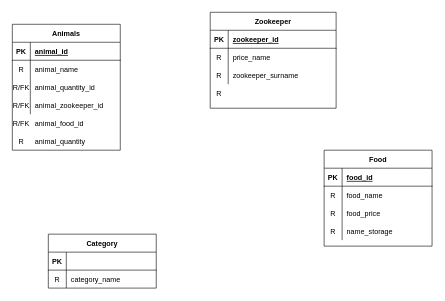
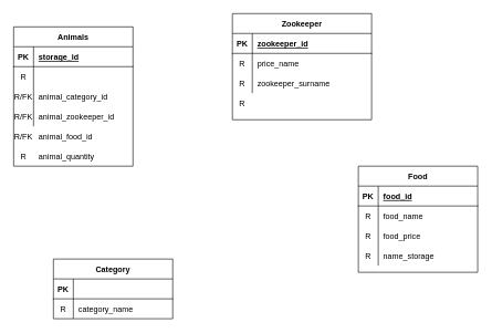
- <mxCell id="40" value="animal_id" style="shape=partialRectangle;connectable=0;fillColor=none;top=0;left=0;bottom=0;right=0;align=left;spacingLeft=6;fontStyle=5;overflow=hidden;" vertex="1" parent="38"><mxGeometry x="30" width="150" height="30" as="geometry" /></mxCell>
+ <mxCell id="40" value="storage_id" style="shape=partialRectangle;connectable=0;fillColor=none;top=0;left=0;bottom=0;right=0;align=left;spacingLeft=6;fontStyle=5;overflow=hidden;" vertex="1" parent="38"><mxGeometry x="30" width="150" height="30" as="geometry" /></mxCell>
- <mxCell id="43" value="animal_name" style="shape=partialRectangle;connectable=0;fillColor=none;top=0;left=0;bottom=0;right=0;align=left;spacingLeft=6;overflow=hidden;" vertex="1" parent="41"><mxGeometry x="30" width="150" height="30" as="geometry" /></mxCell>
- <mxCell id="46" value="animal_quantity_id" style="shape=partialRectangle;connectable=0;fillColor=none;top=0;left=0;bottom=0;right=0;align=left;spacingLeft=6;overflow=hidden;" vertex="1" parent="44"><mxGeometry x="30" width="150" height="30" as="geometry" /></mxCell>
+ <mxCell id="46" value="animal_category_id" style="shape=partialRectangle;connectable=0;fillColor=none;top=0;left=0;bottom=0;right=0;align=left;spacingLeft=6;overflow=hidden;" vertex="1" parent="44"><mxGeometry x="30" width="150" height="30" as="geometry" /></mxCell>
